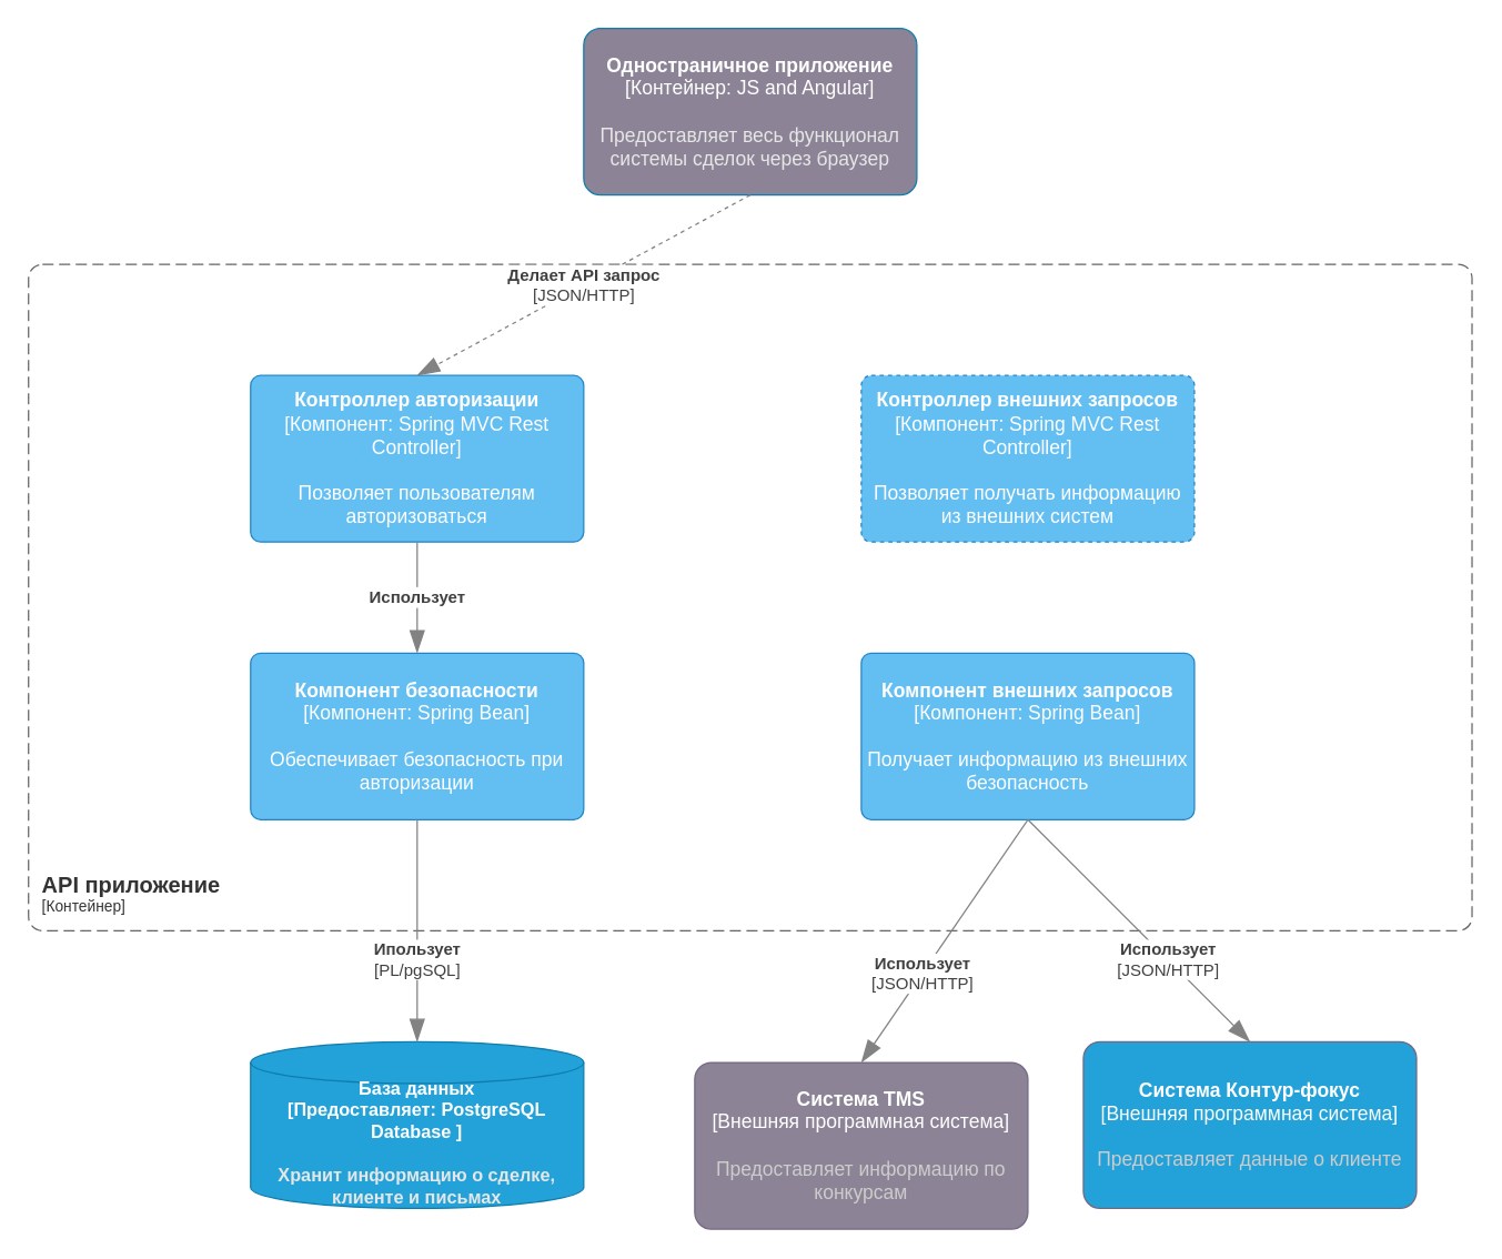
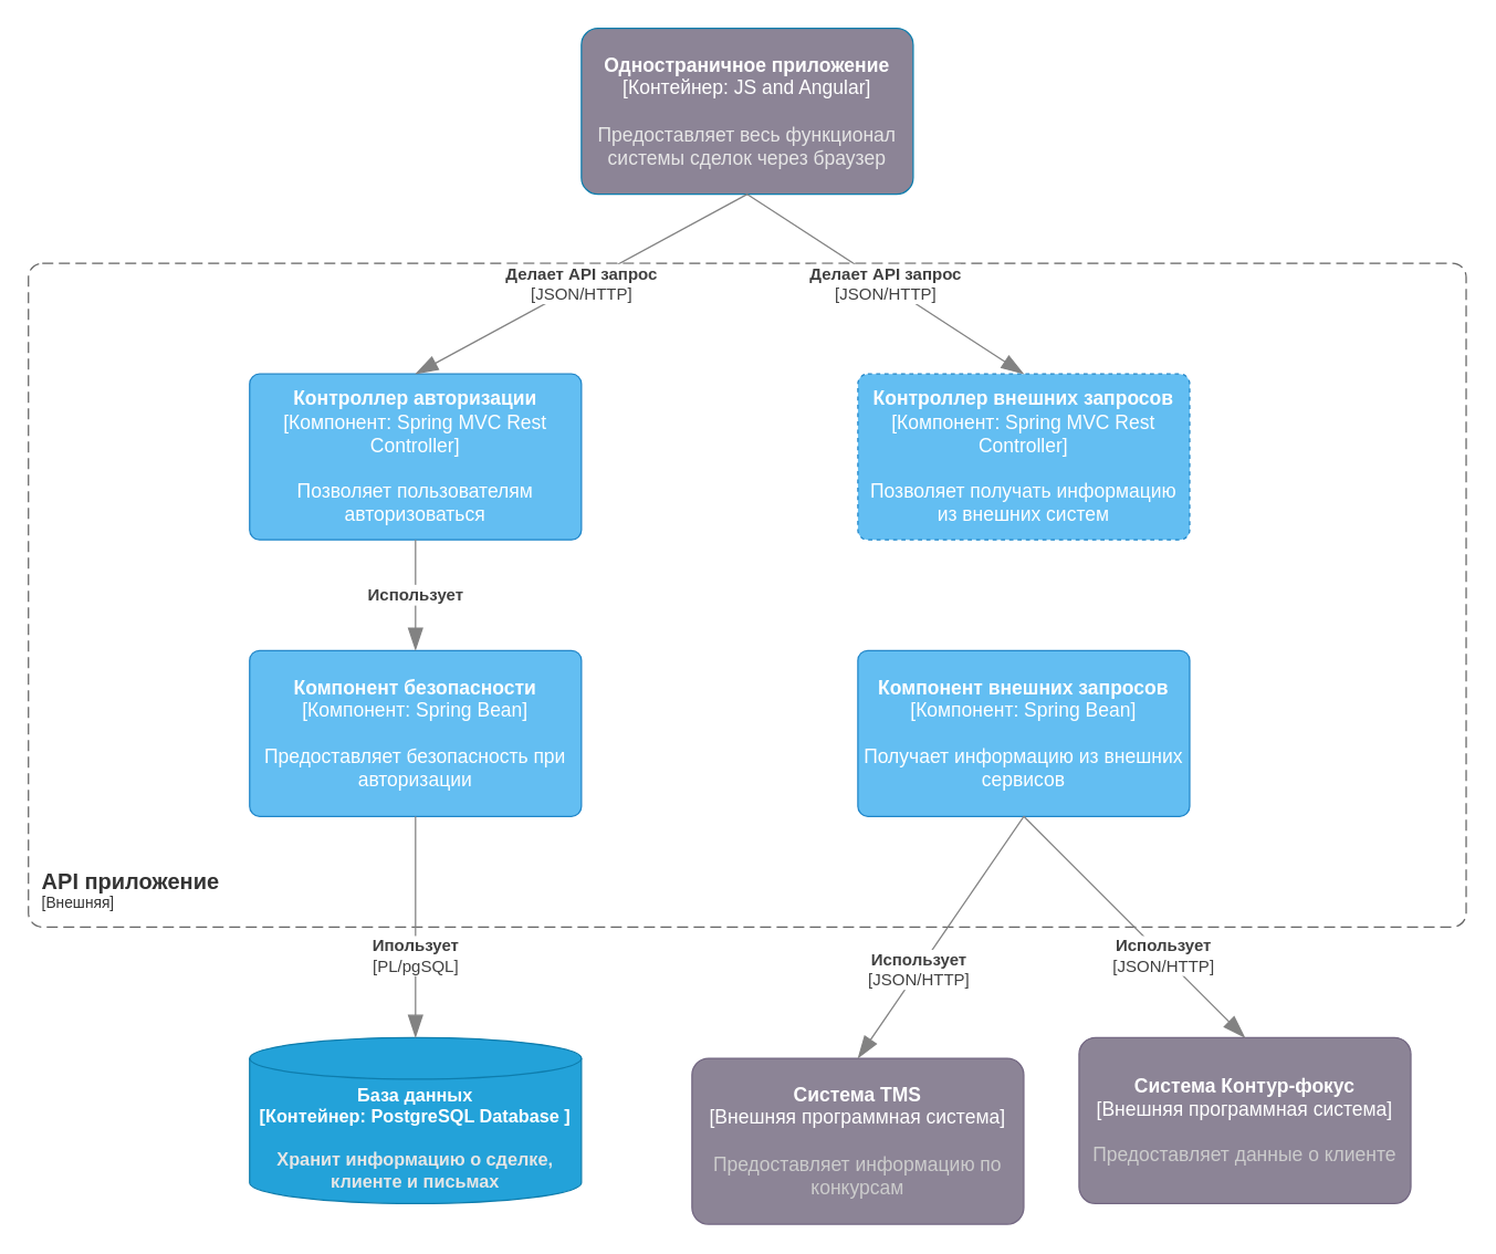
- <mxCell id="13" value="&lt;div style=&quot;text-align: left; font-size: 12px;&quot;&gt;&lt;div style=&quot;text-align: center; font-size: 12px;&quot;&gt;&lt;b style=&quot;font-size: 12px;&quot;&gt;Делает API запрос&lt;/b&gt;&lt;/div&gt;&lt;div style=&quot;text-align: center; font-size: 12px;&quot;&gt;[JSON/HTTP]&lt;/div&gt;&lt;/div&gt;" style="endArrow=blockThin;html=1;fontSize=12;fontColor=#404040;strokeWidth=1;endFill=1;strokeColor=#828282;elbow=vertical;metaEdit=1;endSize=14;startSize=14;jumpStyle=arc;jumpSize=16;rounded=0;exitX=0.5;exitY=1;exitDx=0;exitDy=0;exitPerimeter=0;entryX=0.5;entryY=0;entryDx=0;entryDy=0;entryPerimeter=0;dashed=1;" edge="1" parent="1" source="4" target="7"><mxGeometry width="240" relative="1" as="geometry"><mxPoint x="620" y="430" as="sourcePoint" /><mxPoint x="432.72" y="625.68" as="targetPoint" /></mxGeometry></mxCell>
+ <mxCell id="13" value="&lt;div style=&quot;text-align: left; font-size: 12px;&quot;&gt;&lt;div style=&quot;text-align: center; font-size: 12px;&quot;&gt;&lt;b style=&quot;font-size: 12px;&quot;&gt;Делает API запрос&lt;/b&gt;&lt;/div&gt;&lt;div style=&quot;text-align: center; font-size: 12px;&quot;&gt;[JSON/HTTP]&lt;/div&gt;&lt;/div&gt;" style="endArrow=blockThin;html=1;fontSize=12;fontColor=#404040;strokeWidth=1;endFill=1;strokeColor=#828282;elbow=vertical;metaEdit=1;endSize=14;startSize=14;jumpStyle=arc;jumpSize=16;rounded=0;exitX=0.5;exitY=1;exitDx=0;exitDy=0;exitPerimeter=0;entryX=0.5;entryY=0;entryDx=0;entryDy=0;entryPerimeter=0;" edge="1" parent="1" source="4" target="7"><mxGeometry width="240" relative="1" as="geometry"><mxPoint x="620" y="430" as="sourcePoint" /><mxPoint x="432.72" y="625.68" as="targetPoint" /></mxGeometry></mxCell>
+ <mxCell id="14" value="&lt;div style=&quot;text-align: left; font-size: 12px;&quot;&gt;&lt;div style=&quot;text-align: center; font-size: 12px;&quot;&gt;&lt;b style=&quot;font-size: 12px;&quot;&gt;Делает API запрос&lt;/b&gt;&lt;/div&gt;&lt;div style=&quot;text-align: center; font-size: 12px;&quot;&gt;[JSON/HTTP]&lt;/div&gt;&lt;/div&gt;" style="endArrow=blockThin;html=1;fontSize=12;fontColor=#404040;strokeWidth=1;endFill=1;strokeColor=#828282;elbow=vertical;metaEdit=1;endSize=14;startSize=14;jumpStyle=arc;jumpSize=16;rounded=0;exitX=0.5;exitY=1;exitDx=0;exitDy=0;exitPerimeter=0;entryX=0.5;entryY=0;entryDx=0;entryDy=0;entryPerimeter=0;" edge="1" parent="1" source="4" target="11"><mxGeometry width="240" relative="1" as="geometry"><mxPoint x="630" y="440" as="sourcePoint" /><mxPoint x="442.72" y="635.68" as="targetPoint" /></mxGeometry></mxCell>
- <mxCell id="8" value="&lt;font style=&quot;font-size: 14px;&quot;&gt;&lt;b style=&quot;font-size: 14px;&quot;&gt;Компонент безопасности&lt;/b&gt;&lt;/font&gt;&lt;div style=&quot;font-size: 14px;&quot;&gt;[Компонент: Spring Bean]&lt;/div&gt;&lt;br style=&quot;font-size: 14px;&quot;&gt;&lt;div style=&quot;font-size: 14px;&quot;&gt;&lt;font style=&quot;font-size: 14px;&quot;&gt;Обеспечивает безопасность при авторизации&lt;/font&gt;&lt;/div&gt;" style="rounded=1;whiteSpace=wrap;html=1;labelBackgroundColor=none;fillColor=#63BEF2;fontColor=#ffffff;align=center;arcSize=6;strokeColor=#2086C9;metaEdit=1;resizable=0;points=[[0.25,0,0],[0.5,0,0],[0.75,0,0],[1,0.25,0],[1,0.5,0],[1,0.75,0],[0.75,1,0],[0.5,1,0],[0.25,1,0],[0,0.75,0],[0,0.5,0],[0,0.25,0]];fontSize=14;" vertex="1" parent="1"><mxGeometry x="180" y="470" width="240" height="120" as="geometry" /></mxCell>
+ <mxCell id="8" value="&lt;font style=&quot;font-size: 14px;&quot;&gt;&lt;b style=&quot;font-size: 14px;&quot;&gt;Компонент безопасности&lt;/b&gt;&lt;/font&gt;&lt;div style=&quot;font-size: 14px;&quot;&gt;[Компонент: Spring Bean]&lt;/div&gt;&lt;br style=&quot;font-size: 14px;&quot;&gt;&lt;div style=&quot;font-size: 14px;&quot;&gt;&lt;font style=&quot;font-size: 14px;&quot;&gt;Предоставляет безопасность при авторизации&lt;/font&gt;&lt;/div&gt;" style="rounded=1;whiteSpace=wrap;html=1;labelBackgroundColor=none;fillColor=#63BEF2;fontColor=#ffffff;align=center;arcSize=6;strokeColor=#2086C9;metaEdit=1;resizable=0;points=[[0.25,0,0],[0.5,0,0],[0.75,0,0],[1,0.25,0],[1,0.5,0],[1,0.75,0],[0.75,1,0],[0.5,1,0],[0.25,1,0],[0,0.75,0],[0,0.5,0],[0,0.25,0]];fontSize=14;" vertex="1" parent="1"><mxGeometry x="180" y="470" width="240" height="120" as="geometry" /></mxCell>
- <mxCell id="12" value="&lt;font style=&quot;font-size: 14px;&quot;&gt;&lt;b style=&quot;font-size: 14px;&quot;&gt;Компонент внешних запросов&lt;/b&gt;&lt;/font&gt;&lt;div style=&quot;font-size: 14px;&quot;&gt;[Компонент: Spring Bean]&lt;/div&gt;&lt;br style=&quot;font-size: 14px;&quot;&gt;&lt;div style=&quot;font-size: 14px;&quot;&gt;&lt;font style=&quot;font-size: 14px;&quot;&gt;Получает информацию из внешних безопасность&lt;/font&gt;&lt;/div&gt;" style="rounded=1;whiteSpace=wrap;html=1;labelBackgroundColor=none;fillColor=#63BEF2;fontColor=#ffffff;align=center;arcSize=6;strokeColor=#2086C9;metaEdit=1;resizable=0;points=[[0.25,0,0],[0.5,0,0],[0.75,0,0],[1,0.25,0],[1,0.5,0],[1,0.75,0],[0.75,1,0],[0.5,1,0],[0.25,1,0],[0,0.75,0],[0,0.5,0],[0,0.25,0]];fontSize=14;" vertex="1" parent="1"><mxGeometry x="620" y="470" width="240" height="120" as="geometry" /></mxCell>
+ <mxCell id="12" value="&lt;font style=&quot;font-size: 14px;&quot;&gt;&lt;b style=&quot;font-size: 14px;&quot;&gt;Компонент внешних запросов&lt;/b&gt;&lt;/font&gt;&lt;div style=&quot;font-size: 14px;&quot;&gt;[Компонент: Spring Bean]&lt;/div&gt;&lt;br style=&quot;font-size: 14px;&quot;&gt;&lt;div style=&quot;font-size: 14px;&quot;&gt;&lt;font style=&quot;font-size: 14px;&quot;&gt;Получает информацию из внешних сервисов&lt;/font&gt;&lt;/div&gt;" style="rounded=1;whiteSpace=wrap;html=1;labelBackgroundColor=none;fillColor=#63BEF2;fontColor=#ffffff;align=center;arcSize=6;strokeColor=#2086C9;metaEdit=1;resizable=0;points=[[0.25,0,0],[0.5,0,0],[0.75,0,0],[1,0.25,0],[1,0.5,0],[1,0.75,0],[0.75,1,0],[0.5,1,0],[0.25,1,0],[0,0.75,0],[0,0.5,0],[0,0.25,0]];fontSize=14;" vertex="1" parent="1"><mxGeometry x="620" y="470" width="240" height="120" as="geometry" /></mxCell>
- <mxCell id="6" value="&lt;font style=&quot;font-size: 16px&quot;&gt;&lt;b&gt;&lt;div style=&quot;text-align: left&quot;&gt;API приложение&lt;/div&gt;&lt;/b&gt;&lt;/font&gt;&lt;div style=&quot;text-align: left&quot;&gt;[Контейнер]&lt;/div&gt;" style="rounded=1;fontSize=11;whiteSpace=wrap;html=1;dashed=1;arcSize=20;fillColor=none;strokeColor=#666666;fontColor=#333333;labelBackgroundColor=none;align=left;verticalAlign=bottom;labelBorderColor=none;spacingTop=0;spacing=10;dashPattern=8 4;metaEdit=1;rotatable=0;perimeter=rectanglePerimeter;noLabel=0;labelPadding=0;allowArrows=0;connectable=0;expand=0;recursiveResize=0;editable=1;pointerEvents=0;absoluteArcSize=1;points=[[0.25,0,0],[0.5,0,0],[0.75,0,0],[1,0.25,0],[1,0.5,0],[1,0.75,0],[0.75,1,0],[0.5,1,0],[0.25,1,0],[0,0.75,0],[0,0.5,0],[0,0.25,0]];" vertex="1" parent="1"><mxGeometry x="20" y="190" width="1040" height="480" as="geometry" /></mxCell>
+ <mxCell id="6" value="&lt;font style=&quot;font-size: 16px&quot;&gt;&lt;b&gt;&lt;div style=&quot;text-align: left&quot;&gt;API приложение&lt;/div&gt;&lt;/b&gt;&lt;/font&gt;&lt;div style=&quot;text-align: left&quot;&gt;[Внешняя]&lt;/div&gt;" style="rounded=1;fontSize=11;whiteSpace=wrap;html=1;dashed=1;arcSize=20;fillColor=none;strokeColor=#666666;fontColor=#333333;labelBackgroundColor=none;align=left;verticalAlign=bottom;labelBorderColor=none;spacingTop=0;spacing=10;dashPattern=8 4;metaEdit=1;rotatable=0;perimeter=rectanglePerimeter;noLabel=0;labelPadding=0;allowArrows=0;connectable=0;expand=0;recursiveResize=0;editable=1;pointerEvents=0;absoluteArcSize=1;points=[[0.25,0,0],[0.5,0,0],[0.75,0,0],[1,0.25,0],[1,0.5,0],[1,0.75,0],[0.75,1,0],[0.5,1,0],[0.25,1,0],[0,0.75,0],[0,0.5,0],[0,0.25,0]];" vertex="1" parent="1"><mxGeometry x="20" y="190" width="1040" height="480" as="geometry" /></mxCell>
- <mxCell id="3" value="&lt;font style=&quot;font-size: 14px;&quot;&gt;&lt;b style=&quot;font-size: 14px;&quot;&gt;Система Контур-фокус&lt;/b&gt;&lt;/font&gt;&lt;div style=&quot;font-size: 14px;&quot;&gt;[Внешняя программная система]&lt;/div&gt;&lt;br style=&quot;font-size: 14px;&quot;&gt;&lt;div style=&quot;font-size: 14px;&quot;&gt;&lt;font style=&quot;font-size: 14px;&quot;&gt;&lt;font color=&quot;#cccccc&quot; style=&quot;font-size: 14px;&quot;&gt;Предоставляет данные о клиенте&lt;/font&gt;&lt;/font&gt;&lt;/div&gt;" style="rounded=1;whiteSpace=wrap;html=1;labelBackgroundColor=none;fillColor=#23a2d9;fontColor=#ffffff;align=center;arcSize=10;strokeColor=#736782;metaEdit=1;resizable=0;points=[[0.25,0,0],[0.5,0,0],[0.75,0,0],[1,0.25,0],[1,0.5,0],[1,0.75,0],[0.75,1,0],[0.5,1,0],[0.25,1,0],[0,0.75,0],[0,0.5,0],[0,0.25,0]];fontSize=14;" vertex="1" parent="1"><mxGeometry x="780" y="750" width="240" height="120" as="geometry" /></mxCell>
+ <mxCell id="3" value="&lt;font style=&quot;font-size: 14px;&quot;&gt;&lt;b style=&quot;font-size: 14px;&quot;&gt;Система Контур-фокус&lt;/b&gt;&lt;/font&gt;&lt;div style=&quot;font-size: 14px;&quot;&gt;[Внешняя программная система]&lt;/div&gt;&lt;br style=&quot;font-size: 14px;&quot;&gt;&lt;div style=&quot;font-size: 14px;&quot;&gt;&lt;font style=&quot;font-size: 14px;&quot;&gt;&lt;font color=&quot;#cccccc&quot; style=&quot;font-size: 14px;&quot;&gt;Предоставляет данные о клиенте&lt;/font&gt;&lt;/font&gt;&lt;/div&gt;" style="rounded=1;whiteSpace=wrap;html=1;labelBackgroundColor=none;fillColor=#8C8496;fontColor=#ffffff;align=center;arcSize=10;strokeColor=#736782;metaEdit=1;resizable=0;points=[[0.25,0,0],[0.5,0,0],[0.75,0,0],[1,0.25,0],[1,0.5,0],[1,0.75,0],[0.75,1,0],[0.5,1,0],[0.25,1,0],[0,0.75,0],[0,0.5,0],[0,0.25,0]];fontSize=14;" vertex="1" parent="1"><mxGeometry x="780" y="750" width="240" height="120" as="geometry" /></mxCell>
- <mxCell id="5" value="&lt;font style=&quot;font-size: 13px;&quot;&gt;&lt;b style=&quot;font-size: 13px;&quot;&gt;База данных&lt;/b&gt;&lt;/font&gt;&lt;div style=&quot;font-size: 13px;&quot;&gt;&lt;b style=&quot;font-size: 13px;&quot;&gt;[Предоставляет:&amp;nbsp;PostgreSQL Database ]&lt;/b&gt;&lt;/div&gt;&lt;b style=&quot;font-size: 13px;&quot;&gt;&lt;br style=&quot;font-size: 13px;&quot;&gt;&lt;div style=&quot;font-size: 13px;&quot;&gt;&lt;font style=&quot;font-size: 13px;&quot;&gt;&lt;font color=&quot;#E6E6E6&quot; style=&quot;font-size: 13px;&quot;&gt;Хранит информацию о сделке, клиенте и письмах&lt;/font&gt;&lt;/font&gt;&lt;/div&gt;&lt;/b&gt;" style="shape=cylinder3;size=15;whiteSpace=wrap;html=1;boundedLbl=1;rounded=0;labelBackgroundColor=none;fillColor=#23A2D9;fontSize=13;fontColor=#ffffff;align=center;strokeColor=#0E7DAD;metaEdit=1;points=[[0.5,0,0],[1,0.25,0],[1,0.5,0],[1,0.75,0],[0.5,1,0],[0,0.75,0],[0,0.5,0],[0,0.25,0]];resizable=0;" vertex="1" parent="1"><mxGeometry x="180" y="750" width="240" height="120" as="geometry" /></mxCell>
+ <mxCell id="5" value="&lt;font style=&quot;font-size: 13px;&quot;&gt;&lt;b style=&quot;font-size: 13px;&quot;&gt;База данных&lt;/b&gt;&lt;/font&gt;&lt;div style=&quot;font-size: 13px;&quot;&gt;&lt;b style=&quot;font-size: 13px;&quot;&gt;[Контейнер:&amp;nbsp;PostgreSQL Database ]&lt;/b&gt;&lt;/div&gt;&lt;b style=&quot;font-size: 13px;&quot;&gt;&lt;br style=&quot;font-size: 13px;&quot;&gt;&lt;div style=&quot;font-size: 13px;&quot;&gt;&lt;font style=&quot;font-size: 13px;&quot;&gt;&lt;font color=&quot;#E6E6E6&quot; style=&quot;font-size: 13px;&quot;&gt;Хранит информацию о сделке, клиенте и письмах&lt;/font&gt;&lt;/font&gt;&lt;/div&gt;&lt;/b&gt;" style="shape=cylinder3;size=15;whiteSpace=wrap;html=1;boundedLbl=1;rounded=0;labelBackgroundColor=none;fillColor=#23A2D9;fontSize=13;fontColor=#ffffff;align=center;strokeColor=#0E7DAD;metaEdit=1;points=[[0.5,0,0],[1,0.25,0],[1,0.5,0],[1,0.75,0],[0.5,1,0],[0,0.75,0],[0,0.5,0],[0,0.25,0]];resizable=0;" vertex="1" parent="1"><mxGeometry x="180" y="750" width="240" height="120" as="geometry" /></mxCell>
